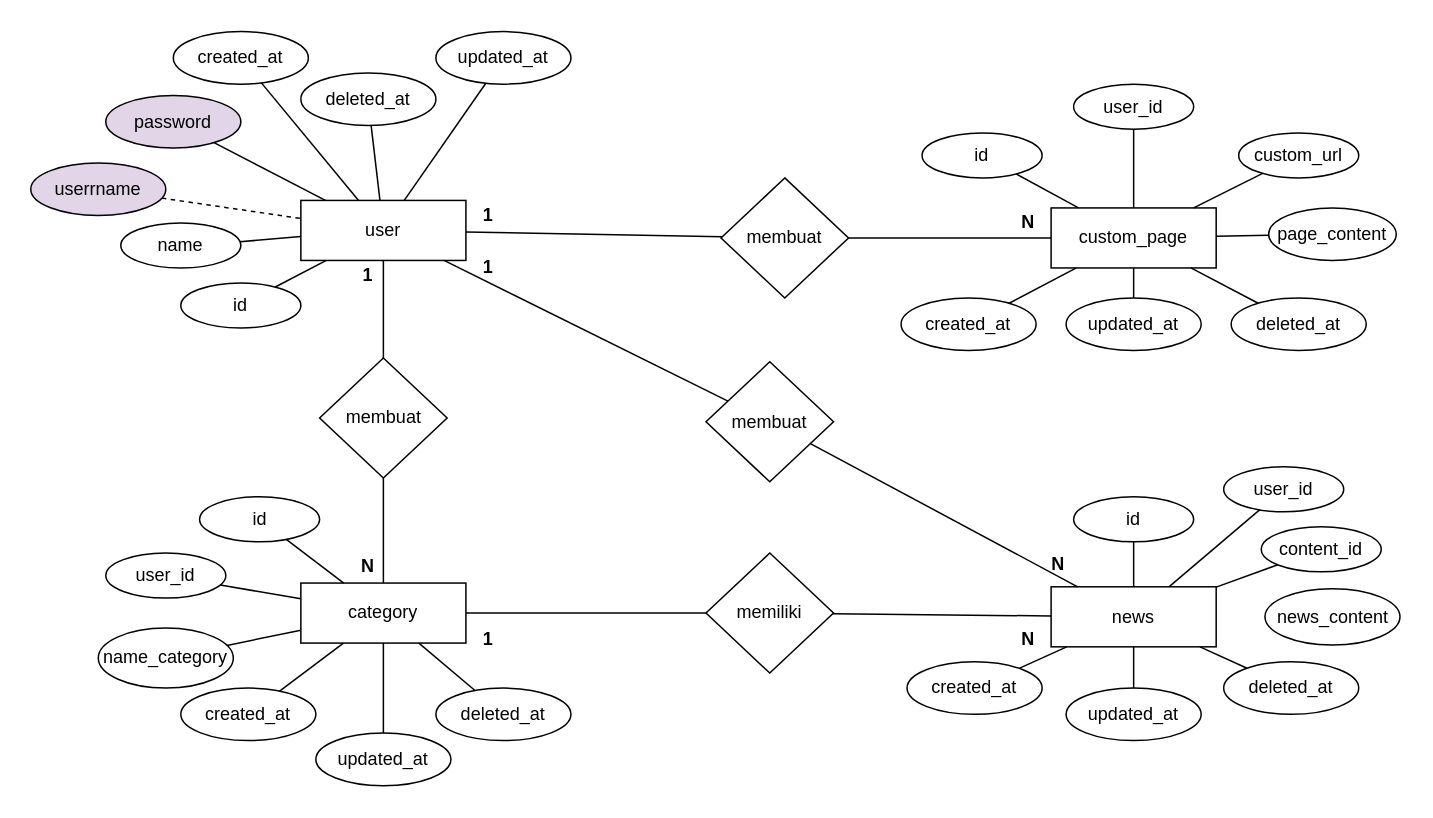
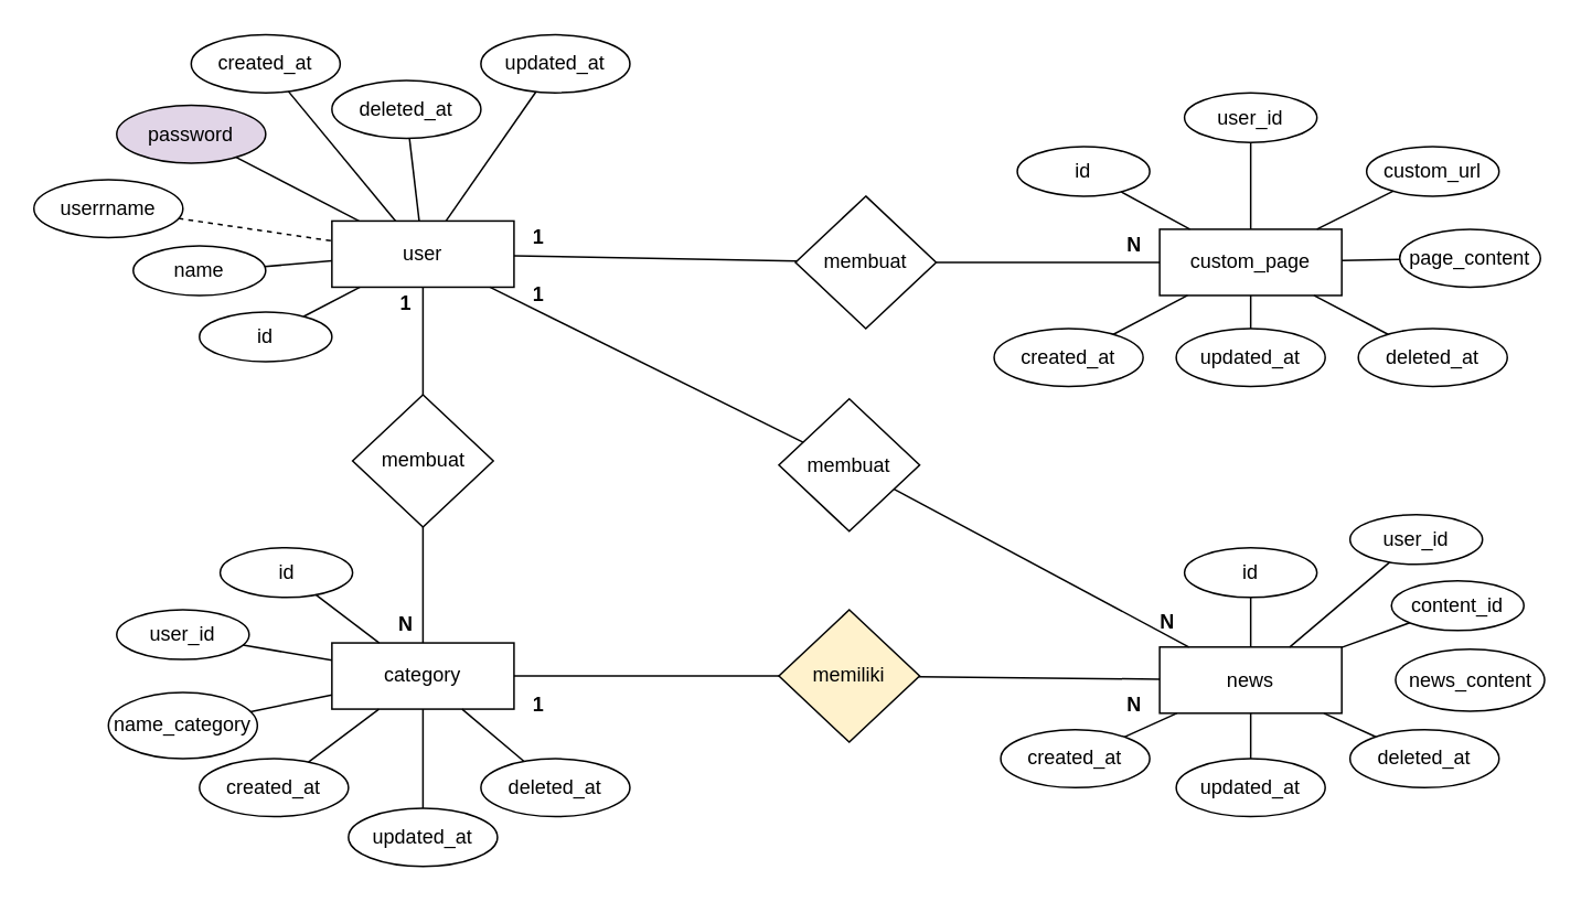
- <mxCell id="5" value="userrname" style="ellipse;whiteSpace=wrap;html=1;fillColor=#e1d5e7;" vertex="1" parent="1"><mxGeometry x="20" y="108" width="90" height="35" as="geometry" /></mxCell>
+ <mxCell id="5" value="userrname" style="ellipse;whiteSpace=wrap;html=1;" vertex="1" parent="1"><mxGeometry x="20" y="108" width="90" height="35" as="geometry" /></mxCell>
- <mxCell id="22" value="memiliki" style="rhombus;whiteSpace=wrap;html=1;" vertex="1" parent="1"><mxGeometry x="470" y="368" width="85" height="80" as="geometry" /></mxCell>
+ <mxCell id="22" value="memiliki" style="rhombus;whiteSpace=wrap;html=1;fillColor=#fff2cc;" vertex="1" parent="1"><mxGeometry x="470" y="368" width="85" height="80" as="geometry" /></mxCell>
